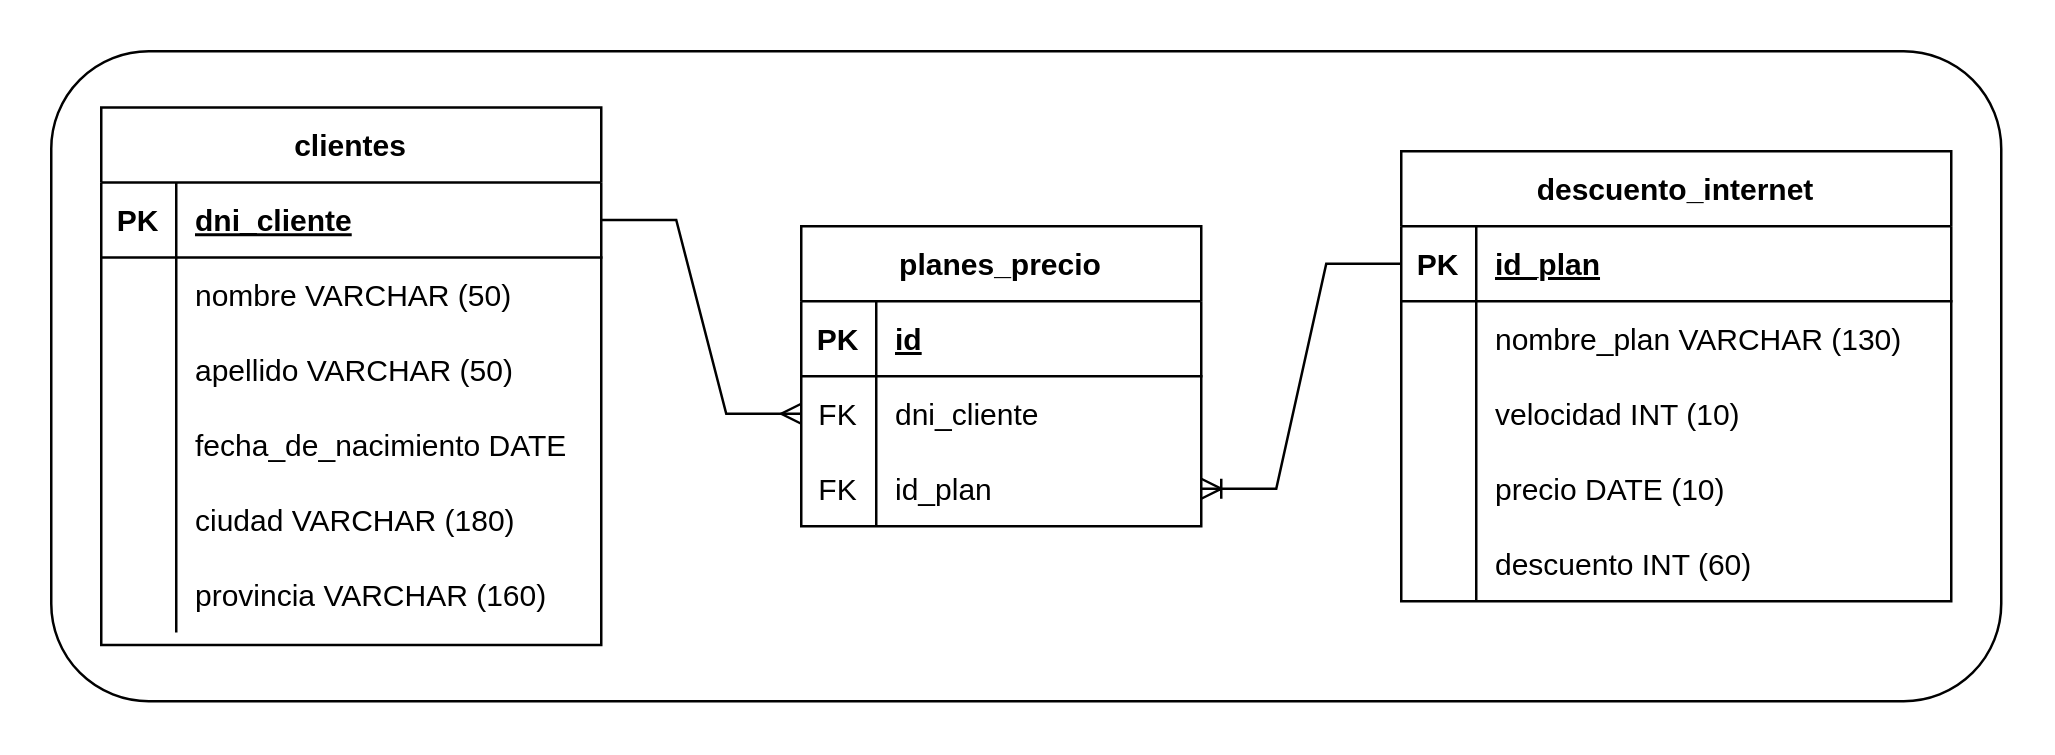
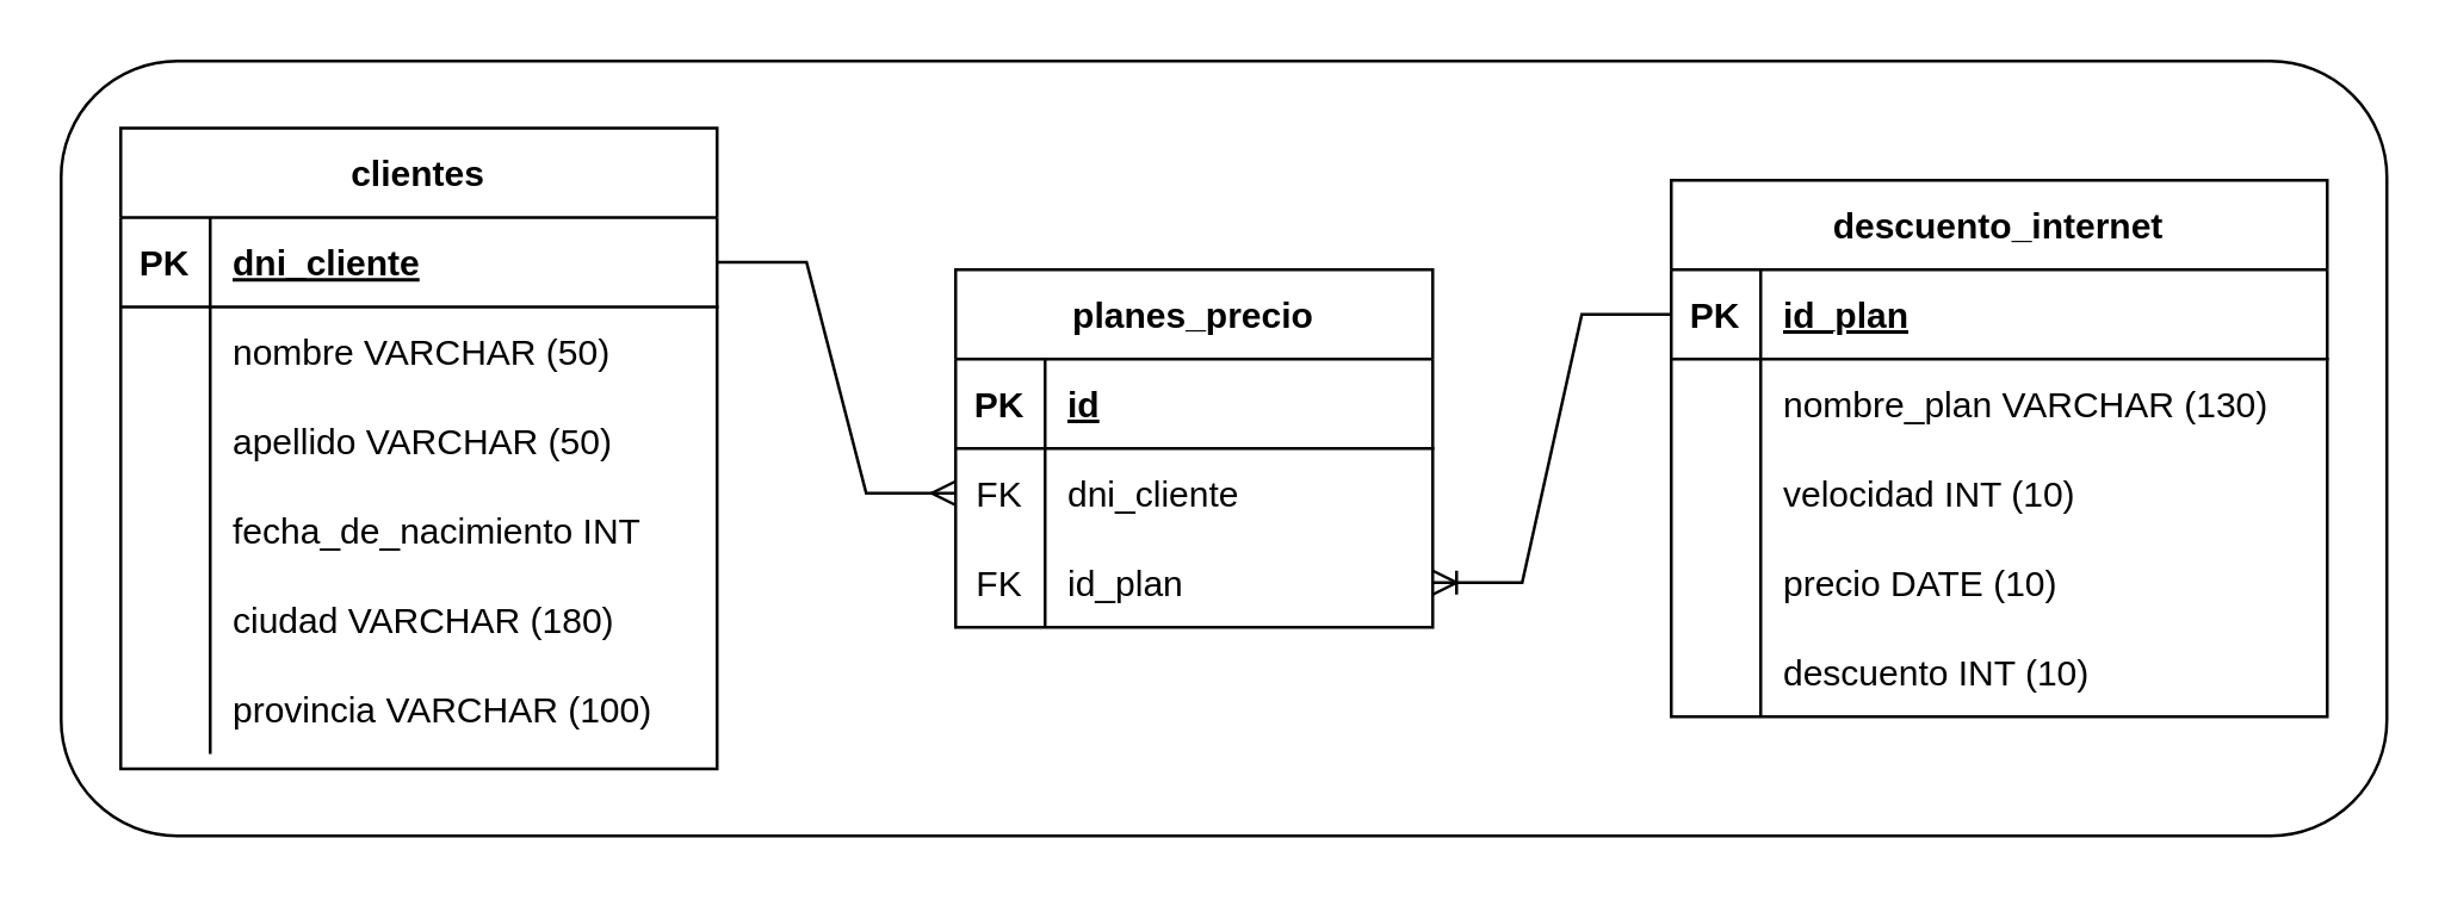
- <mxCell id="15" value="fecha_de_nacimiento DATE" style="shape=partialRectangle;connectable=0;fillColor=none;top=0;left=0;bottom=0;right=0;align=left;spacingLeft=6;overflow=hidden;" vertex="1" parent="13"><mxGeometry x="30" width="170" height="30" as="geometry"><mxRectangle width="170" height="30" as="alternateBounds" /></mxGeometry></mxCell>
+ <mxCell id="15" value="fecha_de_nacimiento INT" style="shape=partialRectangle;connectable=0;fillColor=none;top=0;left=0;bottom=0;right=0;align=left;spacingLeft=6;overflow=hidden;" vertex="1" parent="13"><mxGeometry x="30" width="170" height="30" as="geometry"><mxRectangle width="170" height="30" as="alternateBounds" /></mxGeometry></mxCell>
- <mxCell id="47" value="descuento INT (60)" style="shape=partialRectangle;connectable=0;fillColor=none;top=0;left=0;bottom=0;right=0;align=left;spacingLeft=6;overflow=hidden;" vertex="1" parent="45"><mxGeometry x="30" width="190" height="30" as="geometry"><mxRectangle width="190" height="30" as="alternateBounds" /></mxGeometry></mxCell>
+ <mxCell id="47" value="descuento INT (10)" style="shape=partialRectangle;connectable=0;fillColor=none;top=0;left=0;bottom=0;right=0;align=left;spacingLeft=6;overflow=hidden;" vertex="1" parent="45"><mxGeometry x="30" width="190" height="30" as="geometry"><mxRectangle width="190" height="30" as="alternateBounds" /></mxGeometry></mxCell>
- <mxCell id="21" value="provincia VARCHAR (160)" style="shape=partialRectangle;connectable=0;fillColor=none;top=0;left=0;bottom=0;right=0;align=left;spacingLeft=6;overflow=hidden;" vertex="1" parent="19"><mxGeometry x="30" width="170" height="30" as="geometry"><mxRectangle width="170" height="30" as="alternateBounds" /></mxGeometry></mxCell>
+ <mxCell id="21" value="provincia VARCHAR (100)" style="shape=partialRectangle;connectable=0;fillColor=none;top=0;left=0;bottom=0;right=0;align=left;spacingLeft=6;overflow=hidden;" vertex="1" parent="19"><mxGeometry x="30" width="170" height="30" as="geometry"><mxRectangle width="170" height="30" as="alternateBounds" /></mxGeometry></mxCell>
